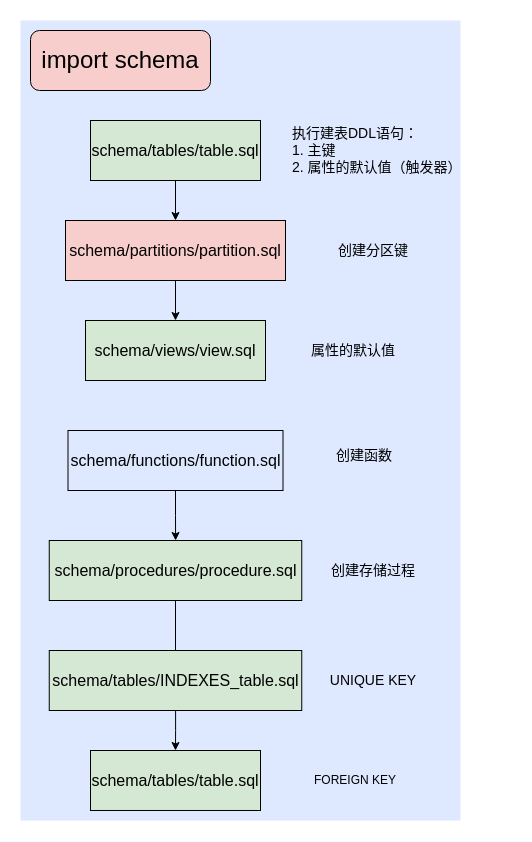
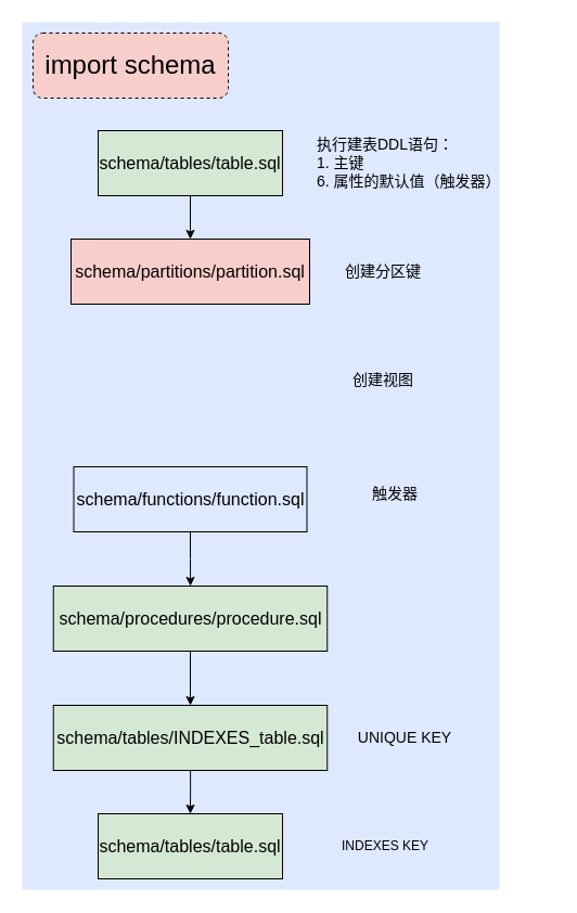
- <mxCell id="22" value="import schema" style="rounded=1;whiteSpace=wrap;html=1;fillColor=#f8cecc;strokeColor=#000000;gradientColor=none;fontSize=24;" vertex="1" parent="1"><mxGeometry x="30" y="30" width="180" height="60" as="geometry" /></mxCell>
+ <mxCell id="22" value="import schema" style="rounded=1;whiteSpace=wrap;html=1;fillColor=#f8cecc;strokeColor=#000000;gradientColor=none;fontSize=24;dashed=1;" vertex="1" parent="1"><mxGeometry x="30" y="30" width="180" height="60" as="geometry" /></mxCell>
- <mxCell id="7" value="执行建表DDL语句：&lt;br&gt;1. 主键&lt;br&gt;2. 属性的默认值（触发器）" style="text;html=1;strokeColor=none;fillColor=none;align=left;verticalAlign=middle;whiteSpace=wrap;rounded=0;fontSize=14;" vertex="1" parent="1"><mxGeometry x="290" y="135" width="220" height="30" as="geometry" /></mxCell>
+ <mxCell id="7" value="执行建表DDL语句：&lt;br&gt;1. 主键&lt;br&gt;6. 属性的默认值（触发器）" style="text;html=1;strokeColor=none;fillColor=none;align=left;verticalAlign=middle;whiteSpace=wrap;rounded=0;fontSize=14;" vertex="1" parent="1"><mxGeometry x="290" y="135" width="220" height="30" as="geometry" /></mxCell>
- <mxCell id="18" value="创建分区键" style="text;html=1;strokeColor=none;fillColor=none;align=center;verticalAlign=middle;whiteSpace=wrap;rounded=0;fontSize=14;" vertex="1" parent="1"><mxGeometry x="310" y="235" width="126" height="30" as="geometry" /></mxCell>
+ <mxCell id="18" value="创建分区键" style="text;html=1;strokeColor=none;fillColor=none;align=center;verticalAlign=middle;whiteSpace=wrap;rounded=0;fontSize=14;" vertex="1" parent="1"><mxGeometry x="290" y="235" width="126" height="30" as="geometry" /></mxCell>
- <mxCell id="5" value="" style="edgeStyle=orthogonalEdgeStyle;rounded=0;orthogonalLoop=1;jettySize=auto;html=1;" edge="1" parent="1" source="6" target="8"><mxGeometry relative="1" as="geometry" /></mxCell>
- <mxCell id="8" value="schema/views/view.sql" style="rounded=0;whiteSpace=wrap;html=1;fillColor=#d5e8d4;strokeColor=#000000;fontSize=16;" vertex="1" parent="1"><mxGeometry x="85" y="320" width="180" height="60" as="geometry" /></mxCell>
- <mxCell id="19" value="属性的默认值" style="text;html=1;strokeColor=none;fillColor=none;align=center;verticalAlign=middle;whiteSpace=wrap;rounded=0;fontSize=14;" vertex="1" parent="1"><mxGeometry x="290" y="335" width="126" height="30" as="geometry" /></mxCell>
+ <mxCell id="19" value="创建视图" style="text;html=1;strokeColor=none;fillColor=none;align=center;verticalAlign=middle;whiteSpace=wrap;rounded=0;fontSize=14;" vertex="1" parent="1"><mxGeometry x="290" y="335" width="126" height="30" as="geometry" /></mxCell>
- <mxCell id="20" value="创建函数" style="text;html=1;strokeColor=none;fillColor=none;align=center;verticalAlign=middle;whiteSpace=wrap;rounded=0;fontSize=14;" vertex="1" parent="1"><mxGeometry x="301.25" y="440" width="126" height="30" as="geometry" /></mxCell>
+ <mxCell id="20" value="触发器" style="text;html=1;strokeColor=none;fillColor=none;align=center;verticalAlign=middle;whiteSpace=wrap;rounded=0;fontSize=14;" vertex="1" parent="1"><mxGeometry x="301.25" y="440" width="126" height="30" as="geometry" /></mxCell>
- <mxCell id="21" value="创建存储过程" style="text;html=1;strokeColor=none;fillColor=none;align=center;verticalAlign=middle;whiteSpace=wrap;rounded=0;fontSize=14;" vertex="1" parent="1"><mxGeometry x="310" y="555" width="126" height="30" as="geometry" /></mxCell>
- <mxCell id="11" value="" style="edgeStyle=orthogonalEdgeStyle;rounded=0;orthogonalLoop=1;jettySize=auto;html=1;endArrow=none;" edge="1" parent="1" source="12" target="14"><mxGeometry relative="1" as="geometry" /></mxCell>
+ <mxCell id="11" value="" style="edgeStyle=orthogonalEdgeStyle;rounded=0;orthogonalLoop=1;jettySize=auto;html=1;" edge="1" parent="1" source="12" target="14"><mxGeometry relative="1" as="geometry" /></mxCell>
- <mxCell id="17" value="FOREIGN KEY" style="text;html=1;strokeColor=none;fillColor=none;align=center;verticalAlign=middle;whiteSpace=wrap;rounded=0;" vertex="1" parent="1"><mxGeometry x="310" y="765" width="90" height="30" as="geometry" /></mxCell>
+ <mxCell id="17" value="INDEXES KEY" style="text;html=1;strokeColor=none;fillColor=none;align=center;verticalAlign=middle;whiteSpace=wrap;rounded=0;" vertex="1" parent="1"><mxGeometry x="310" y="765" width="90" height="30" as="geometry" /></mxCell>
